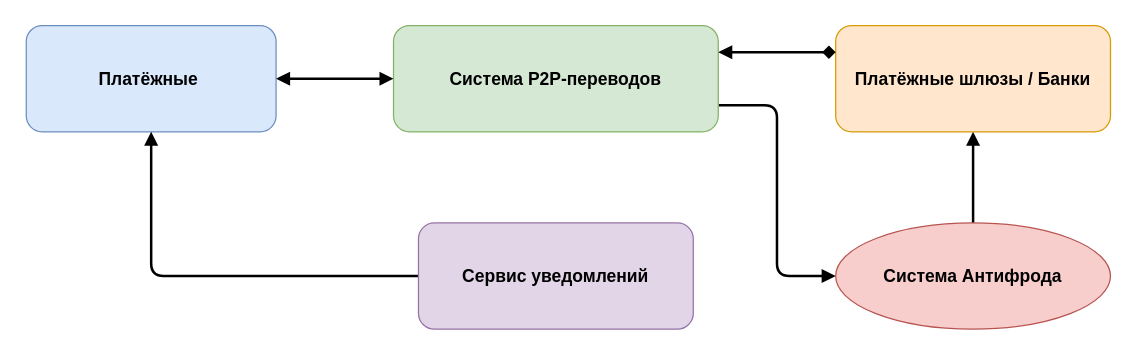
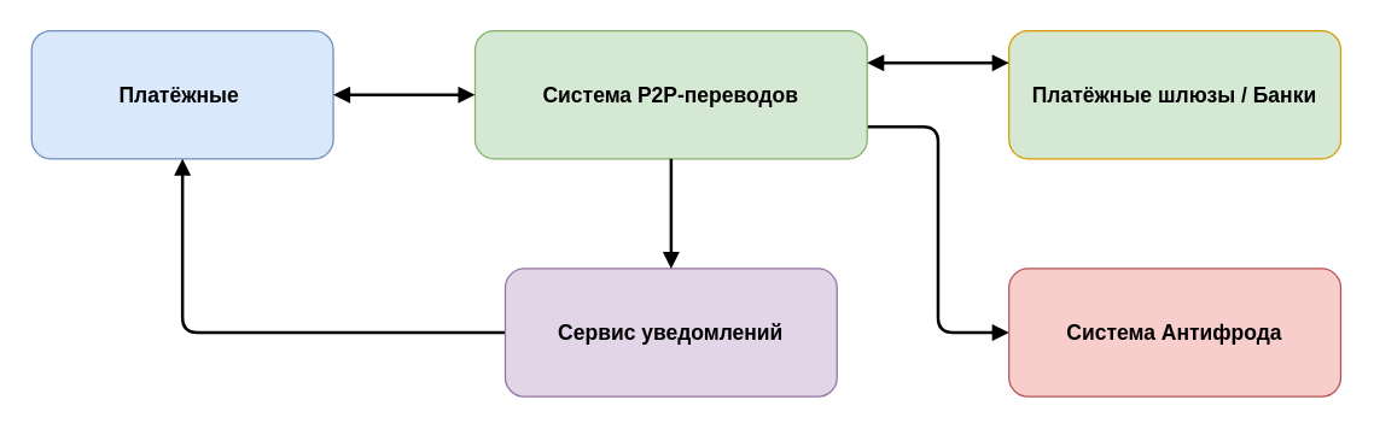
- <mxCell id="11" style="endArrow=diamond;endFill=1;strokeWidth=2;startArrow=block;startFill=1;exitX=1;exitY=0.25;exitDx=0;exitDy=0;entryX=0;entryY=0.25;entryDx=0;entryDy=0;edgeStyle=orthogonalEdgeStyle;" parent="1" source="4" target="6" edge="1"><mxGeometry relative="1" as="geometry"><mxPoint x="879" y="-60" as="targetPoint" /></mxGeometry></mxCell>
+ <mxCell id="11" style="endArrow=block;endFill=1;strokeWidth=2;startArrow=block;startFill=1;exitX=1;exitY=0.25;exitDx=0;exitDy=0;entryX=0;entryY=0.25;entryDx=0;entryDy=0;edgeStyle=orthogonalEdgeStyle;" parent="1" source="4" target="6" edge="1"><mxGeometry relative="1" as="geometry"><mxPoint x="879" y="-60" as="targetPoint" /></mxGeometry></mxCell>
- <mxCell id="6" value="Платёжные шлюзы / Банки" style="rounded=1;whiteSpace=wrap;html=1;fillColor=#ffe6cc;strokeColor=#d79b00;fontSize=14;fontStyle=1;" parent="1" vertex="1"><mxGeometry x="668" y="20" width="220" height="85" as="geometry" /></mxCell>
+ <mxCell id="6" value="Платёжные шлюзы / Банки" style="rounded=1;whiteSpace=wrap;html=1;fillColor=#d5e8d4;strokeColor=#d79b00;fontSize=14;fontStyle=1;" parent="1" vertex="1"><mxGeometry x="668" y="20" width="220" height="85" as="geometry" /></mxCell>
+ <mxCell id="12" style="endArrow=block;endFill=1;strokeWidth=2;exitX=0.5;exitY=1;exitDx=0;exitDy=0;entryX=0.5;entryY=0;entryDx=0;entryDy=0;edgeStyle=orthogonalEdgeStyle;" parent="1" source="4" target="9" edge="1"><mxGeometry relative="1" as="geometry"><mxPoint x="589" y="180" as="targetPoint" /></mxGeometry></mxCell>
- <mxCell id="5" style="edgeStyle=orthogonalEdgeStyle;rounded=1;orthogonalLoop=1;jettySize=auto;html=1;exitX=0.5;exitY=1;exitDx=0;exitDy=0;entryX=0.5;entryY=0;entryDx=0;entryDy=0;strokeWidth=2;curved=0;endArrow=none;endFill=0;startArrow=block;startFill=1;" edge="1" parent="1" source="6" target="7"><mxGeometry relative="1" as="geometry" /></mxCell>
- <mxCell id="7" value="Система Антифрода" style="ellipse;whiteSpace=wrap;html=1;fillColor=#f8cecc;strokeColor=#b85450;fontSize=14;fontStyle=1;" parent="1" vertex="1"><mxGeometry x="668" y="178" width="220" height="85" as="geometry" /></mxCell>
+ <mxCell id="7" value="Система Антифрода" style="rounded=1;whiteSpace=wrap;html=1;fillColor=#f8cecc;strokeColor=#b85450;fontSize=14;fontStyle=1;" parent="1" vertex="1"><mxGeometry x="668" y="178" width="220" height="85" as="geometry" /></mxCell>
